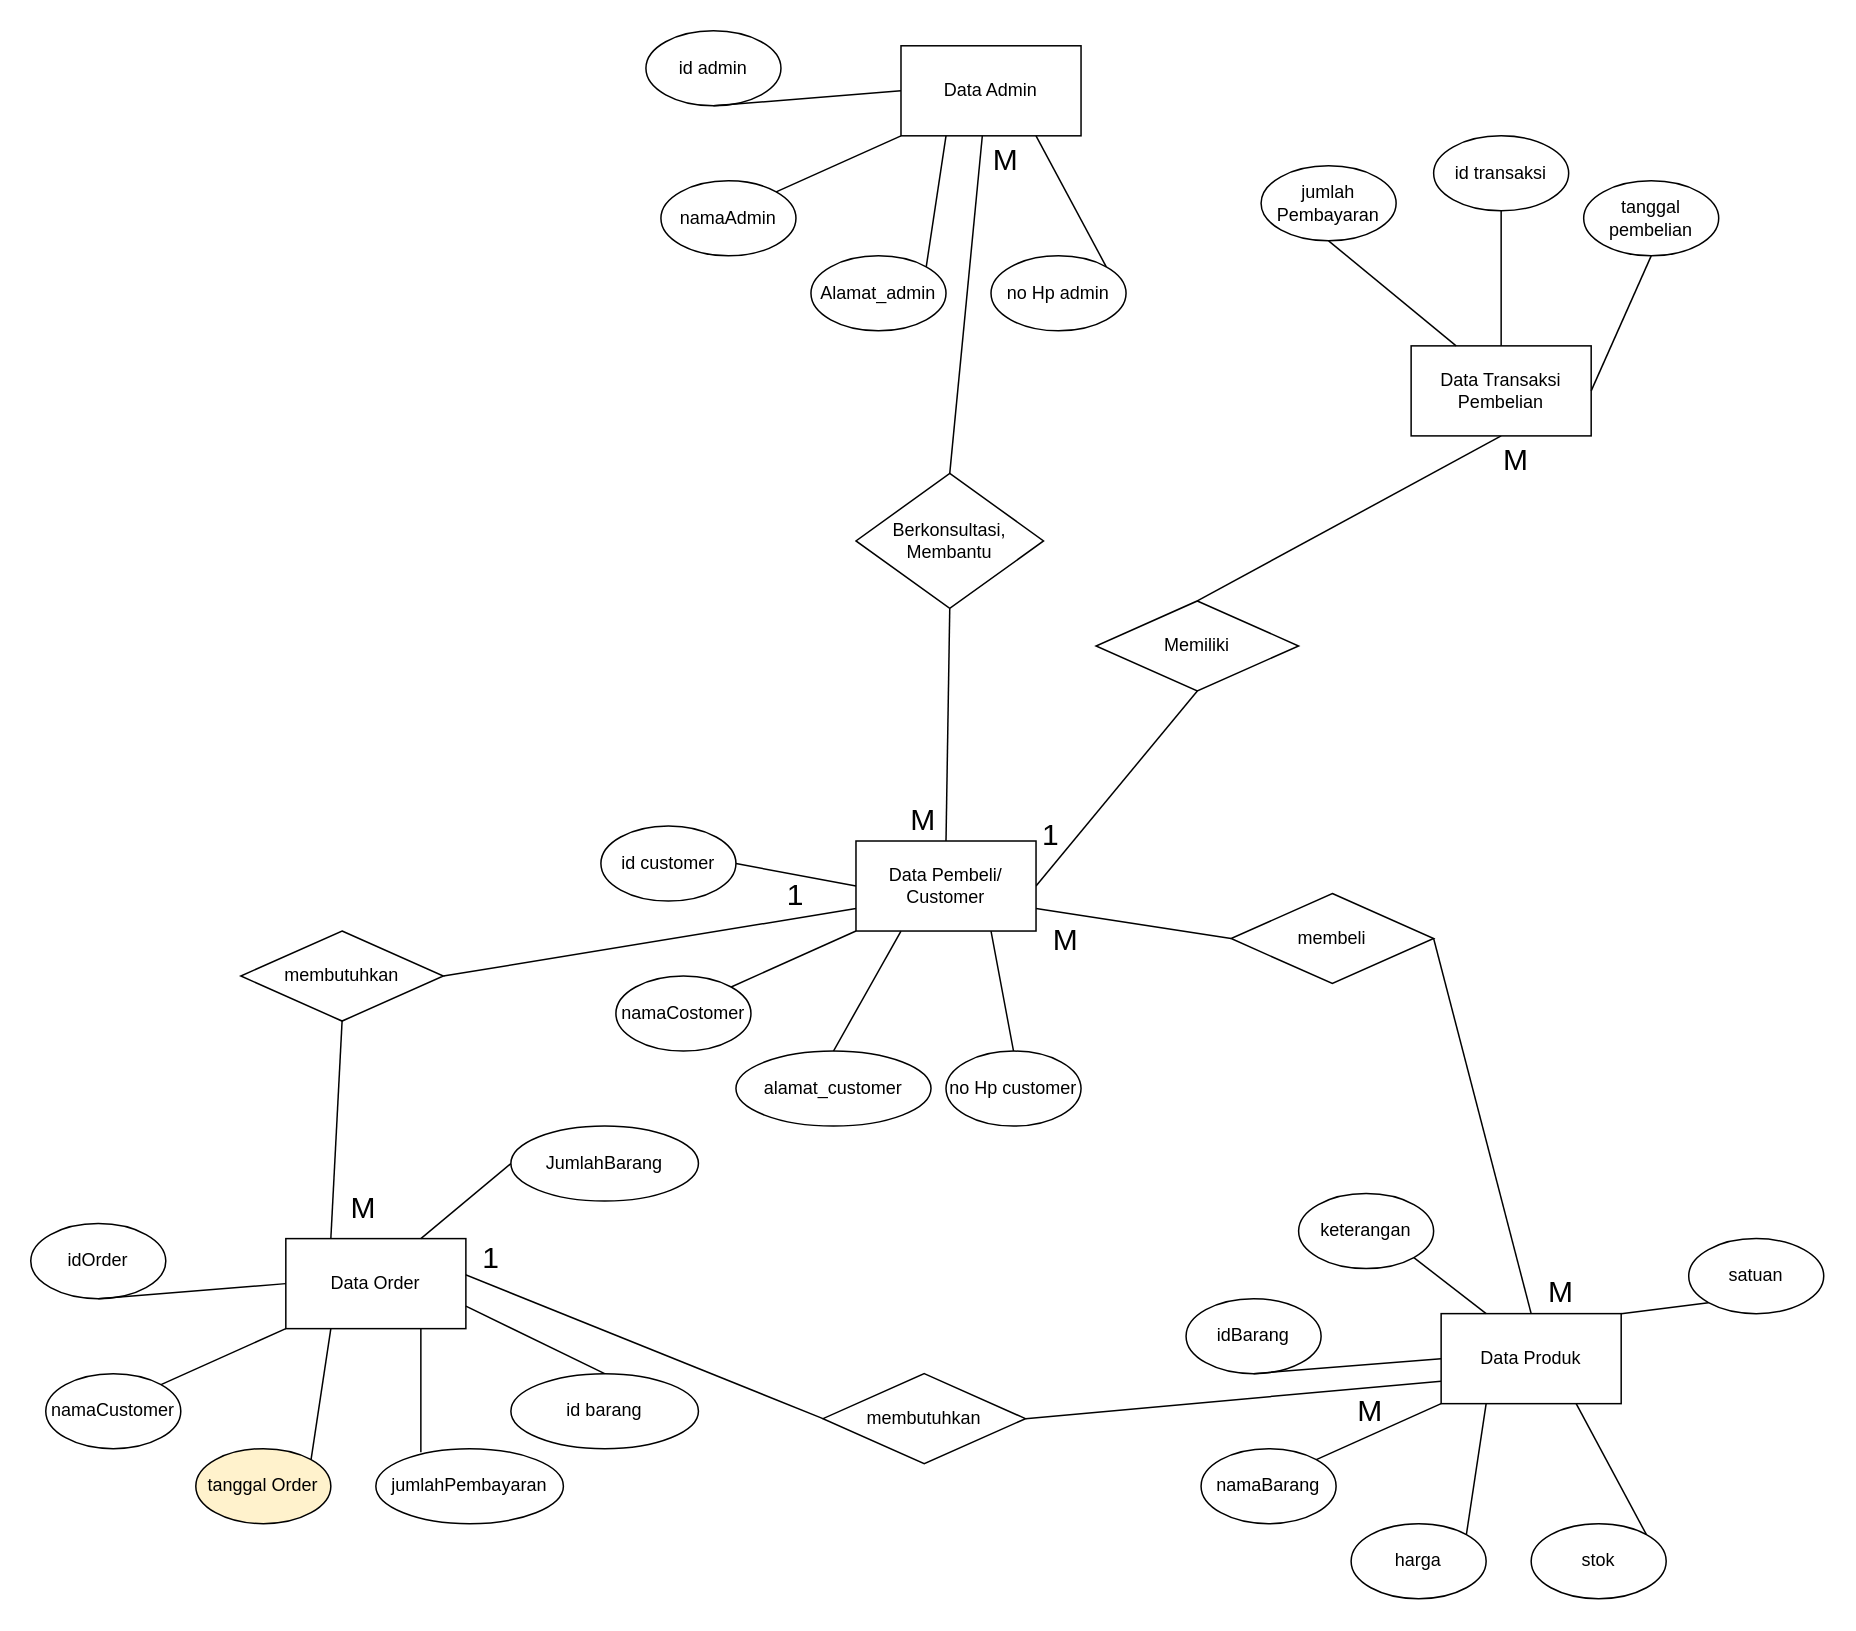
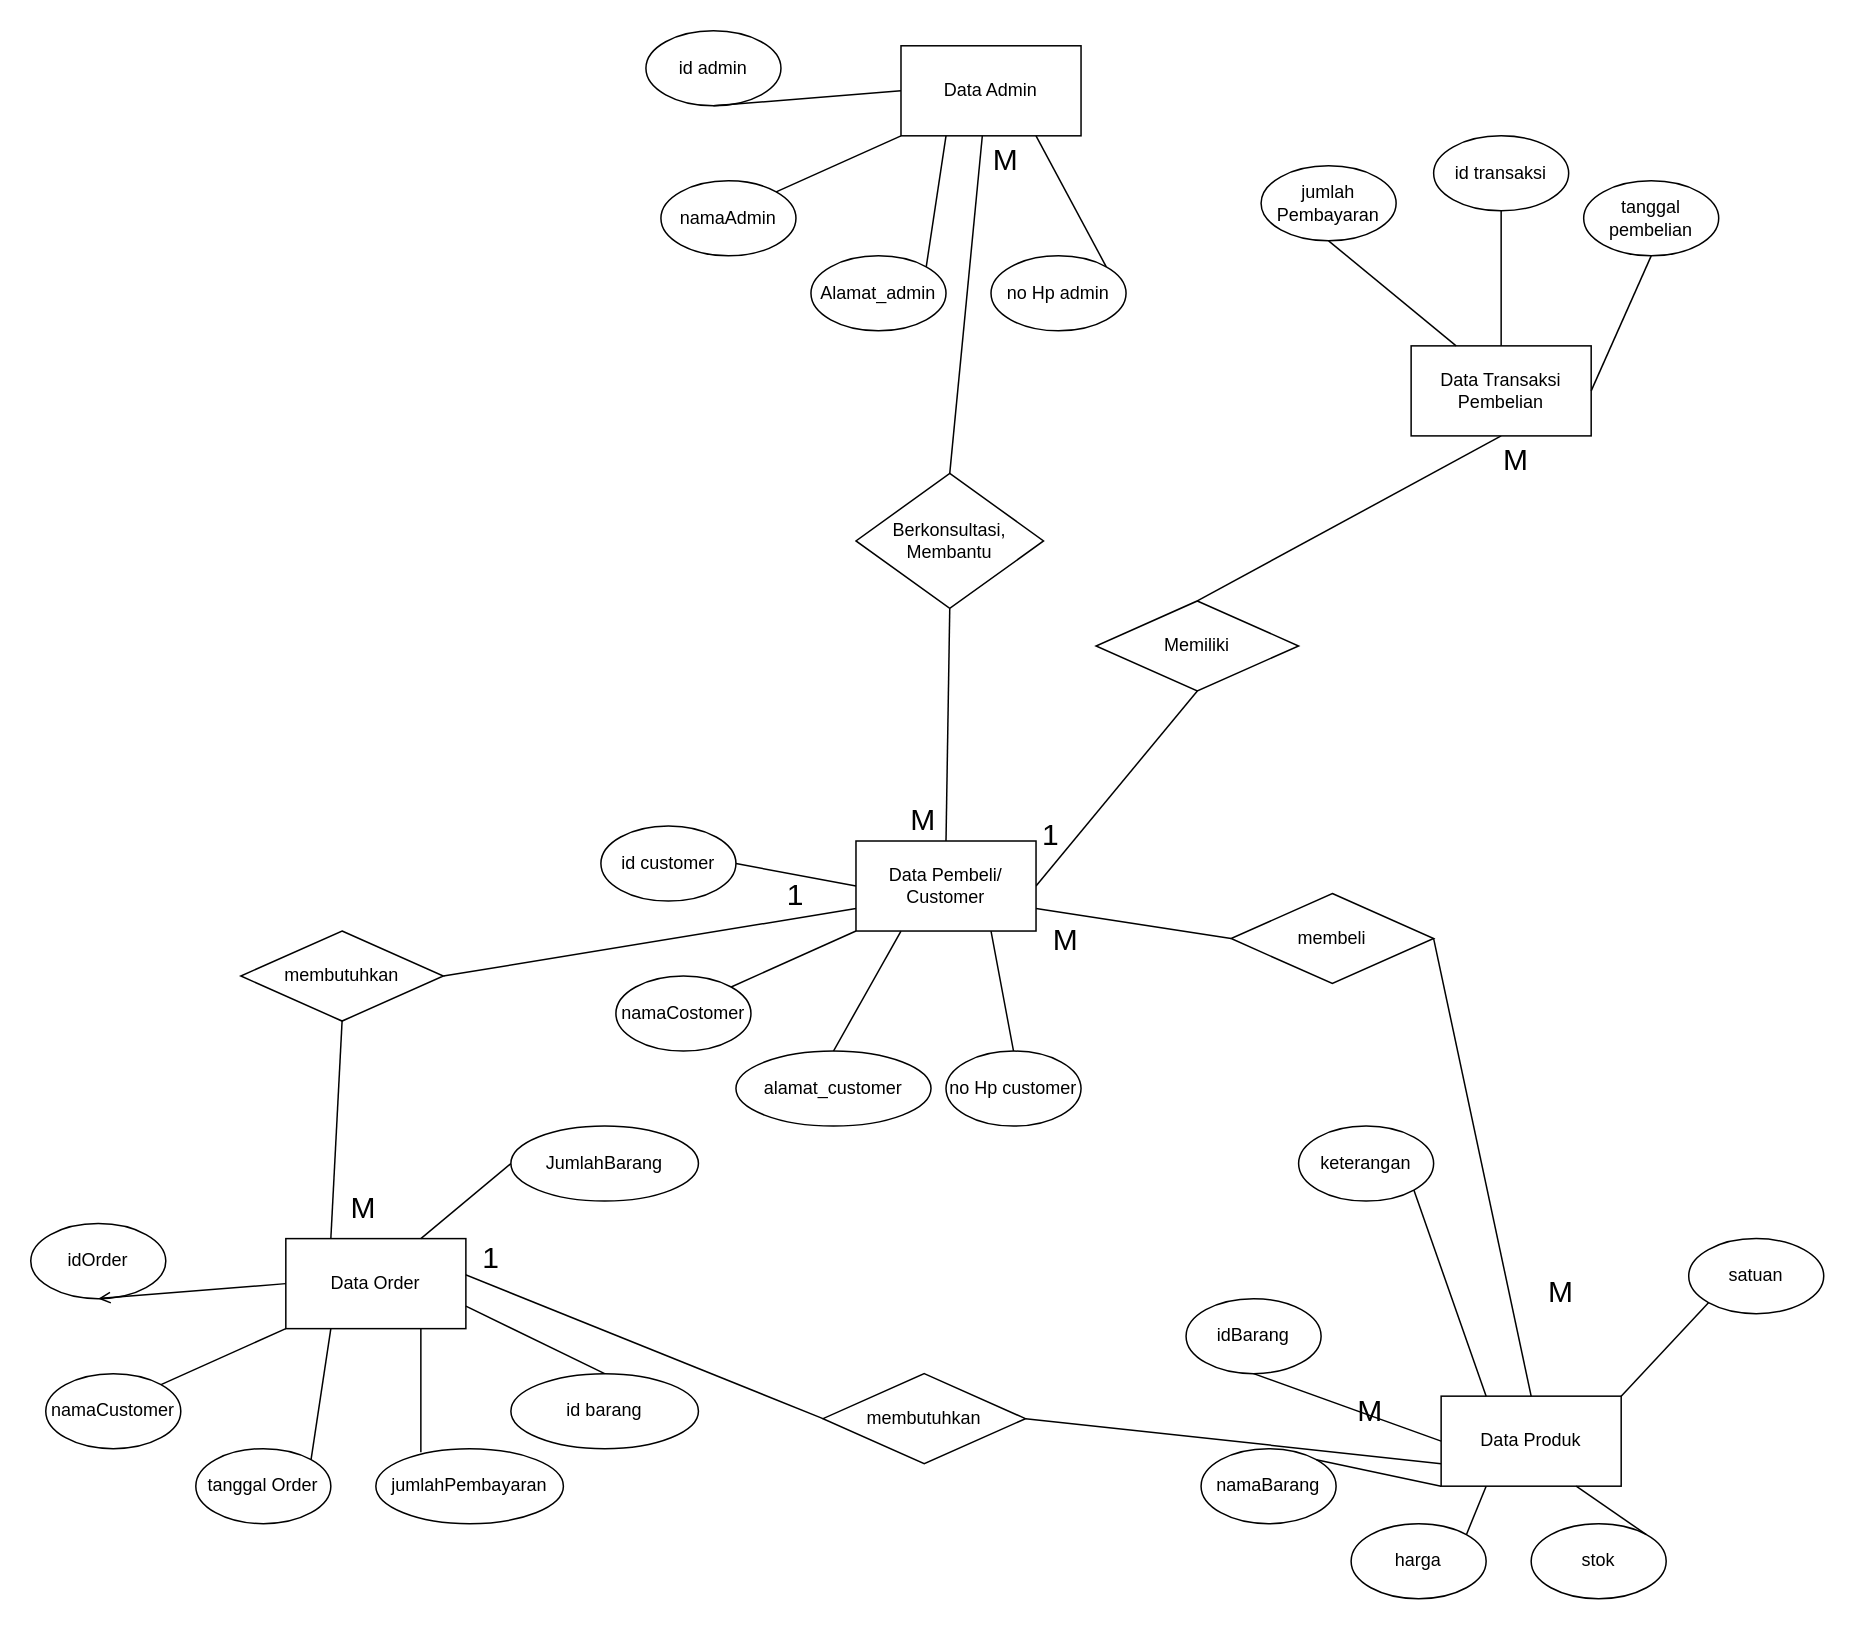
- <mxCell id="74" value="keterangan" style="ellipse;whiteSpace=wrap;html=1;" vertex="1" parent="1"><mxGeometry x="865" y="795" width="90" height="50" as="geometry" /></mxCell>
+ <mxCell id="74" value="keterangan" style="ellipse;whiteSpace=wrap;html=1;" vertex="1" parent="1"><mxGeometry x="865" y="750" width="90" height="50" as="geometry" /></mxCell>
- <mxCell id="40" value="" style="endArrow=none;html=1;rounded=0;entryX=0.5;entryY=1;entryDx=0;entryDy=0;exitX=0;exitY=0.5;exitDx=0;exitDy=0;" edge="1" parent="37" source="38" target="39"><mxGeometry width="50" height="50" relative="1" as="geometry"><mxPoint x="55" y="220" as="sourcePoint" /><mxPoint x="-55" y="120" as="targetPoint" /></mxGeometry></mxCell>
+ <mxCell id="40" value="" style="endArrow=open;html=1;rounded=0;entryX=0.5;entryY=1;entryDx=0;entryDy=0;exitX=0;exitY=0.5;exitDx=0;exitDy=0;" edge="1" parent="37" source="38" target="39"><mxGeometry width="50" height="50" relative="1" as="geometry"><mxPoint x="55" y="220" as="sourcePoint" /><mxPoint x="-55" y="120" as="targetPoint" /></mxGeometry></mxCell>
- <mxCell id="65" value="Data Produk" style="rounded=0;whiteSpace=wrap;html=1;" vertex="1" parent="1"><mxGeometry x="960" y="875" width="120" height="60" as="geometry" /></mxCell>
+ <mxCell id="65" value="Data Produk" style="rounded=0;whiteSpace=wrap;html=1;" vertex="1" parent="1"><mxGeometry x="960" y="930" width="120" height="60" as="geometry" /></mxCell>
- <mxCell id="43" value="tanggal Order" style="ellipse;whiteSpace=wrap;html=1;fillColor=#fff2cc;" vertex="1" parent="37"><mxGeometry x="110" y="150" width="90" height="50" as="geometry" /></mxCell>
+ <mxCell id="43" value="tanggal Order" style="ellipse;whiteSpace=wrap;html=1;" vertex="1" parent="37"><mxGeometry x="110" y="150" width="90" height="50" as="geometry" /></mxCell>
